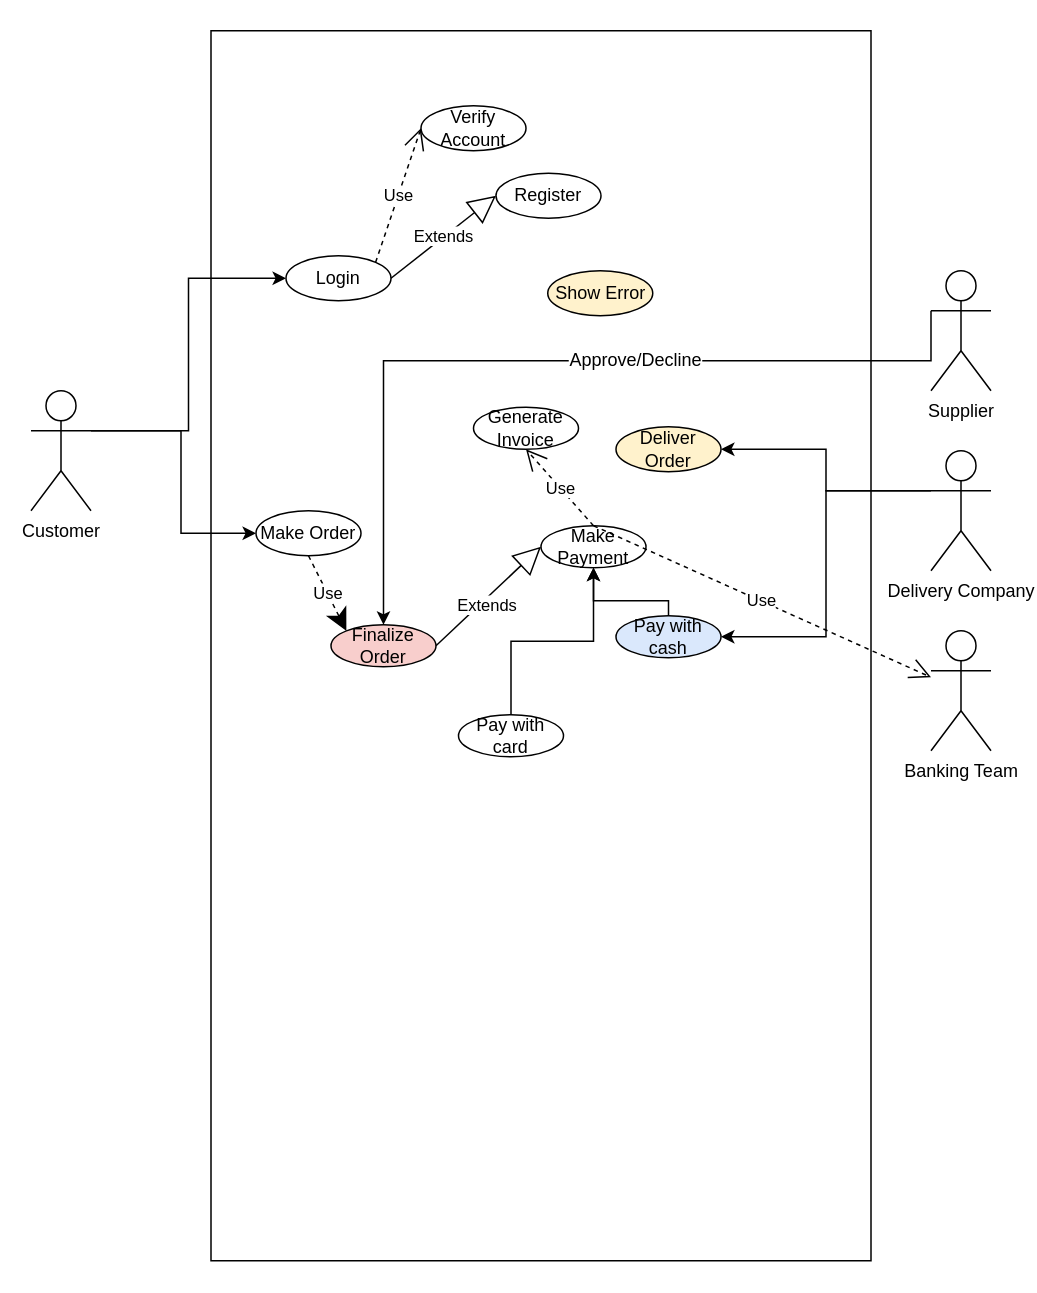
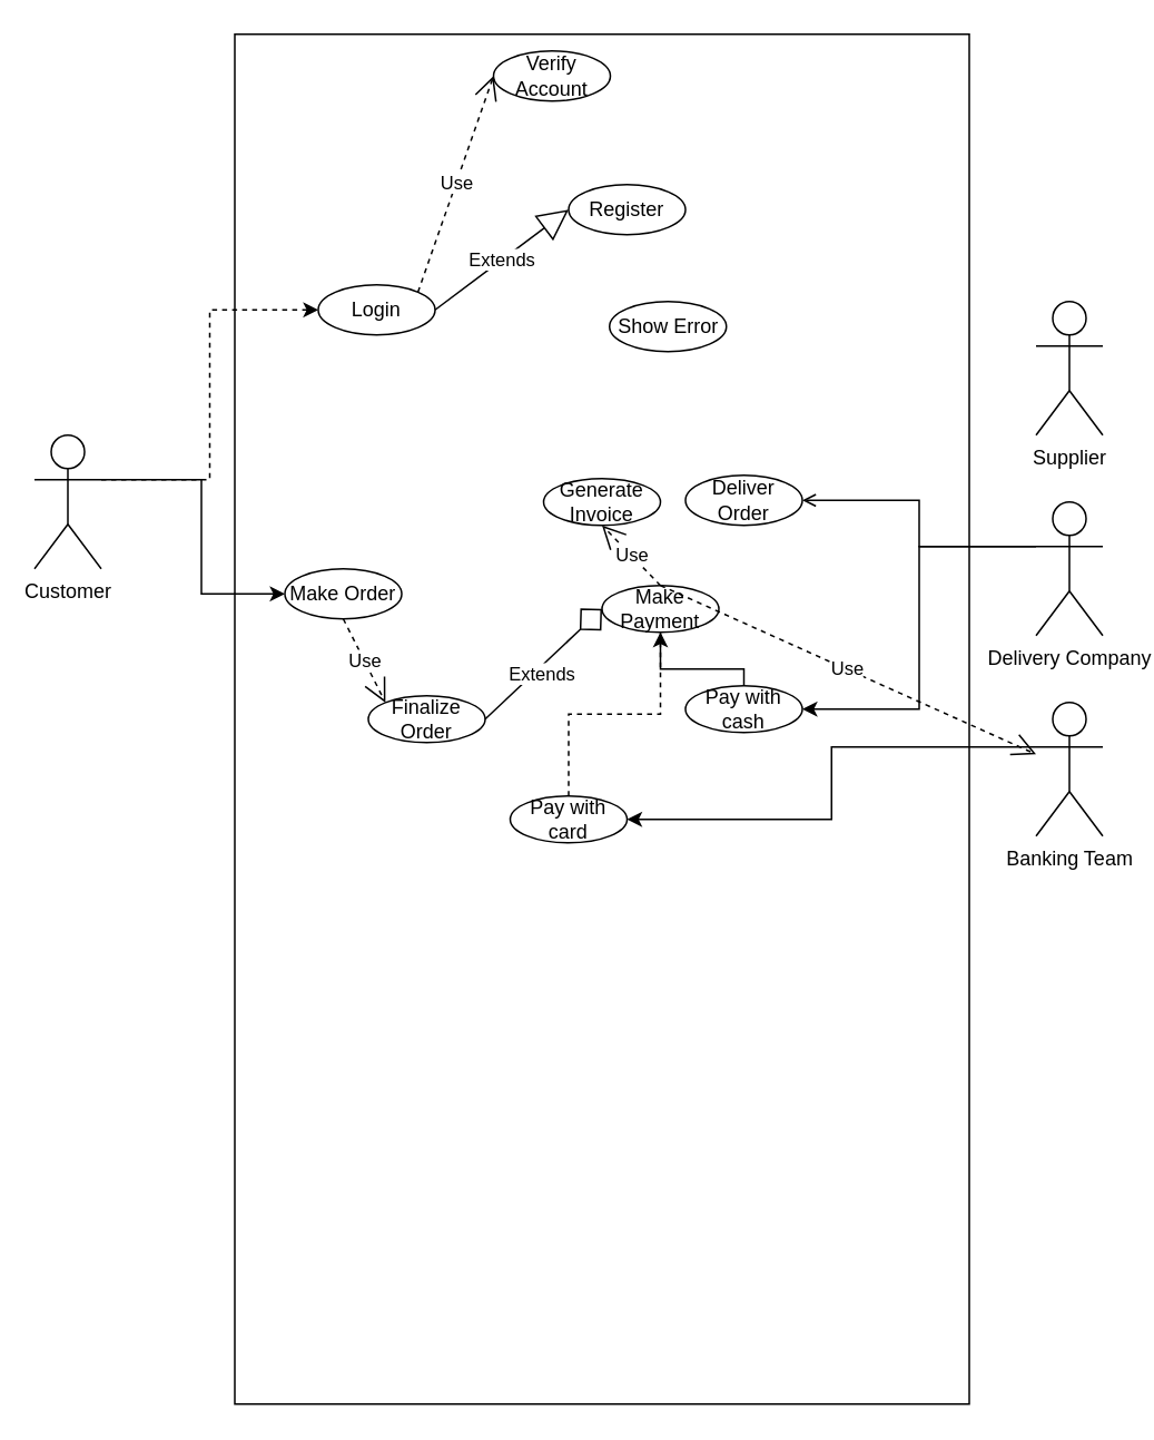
- <mxCell id="17" value="Verify Account" style="ellipse;whiteSpace=wrap;html=1;" vertex="1" parent="1"><mxGeometry x="280" y="70" width="70" height="30" as="geometry" /></mxCell>
+ <mxCell id="17" value="Verify Account" style="ellipse;whiteSpace=wrap;html=1;" vertex="1" parent="1"><mxGeometry x="295" y="30" width="70" height="30" as="geometry" /></mxCell>
- <mxCell id="18" value="Register" style="ellipse;whiteSpace=wrap;html=1;" vertex="1" parent="1"><mxGeometry x="330" y="115" width="70" height="30" as="geometry" /></mxCell>
+ <mxCell id="18" value="Register" style="ellipse;whiteSpace=wrap;html=1;" vertex="1" parent="1"><mxGeometry x="340" y="110" width="70" height="30" as="geometry" /></mxCell>
- <mxCell id="21" value="Show Error" style="ellipse;whiteSpace=wrap;html=1;fillColor=#fff2cc;" vertex="1" parent="1"><mxGeometry x="364.5" y="180" width="70" height="30" as="geometry" /></mxCell>
+ <mxCell id="21" value="Show Error" style="ellipse;whiteSpace=wrap;html=1;" vertex="1" parent="1"><mxGeometry x="364.5" y="180" width="70" height="30" as="geometry" /></mxCell>
- <mxCell id="3" style="edgeStyle=orthogonalEdgeStyle;rounded=0;orthogonalLoop=1;jettySize=auto;html=1;exitX=1;exitY=0.333;exitDx=0;exitDy=0;exitPerimeter=0;entryX=0;entryY=0.5;entryDx=0;entryDy=0;" edge="1" parent="1" source="5" target="9"><mxGeometry relative="1" as="geometry" /></mxCell>
+ <mxCell id="3" style="edgeStyle=orthogonalEdgeStyle;rounded=0;orthogonalLoop=1;jettySize=auto;html=1;exitX=1;exitY=0.333;exitDx=0;exitDy=0;exitPerimeter=0;entryX=0;entryY=0.5;entryDx=0;entryDy=0;dashed=1;" edge="1" parent="1" source="5" target="9"><mxGeometry relative="1" as="geometry" /></mxCell>
- <mxCell id="6" style="edgeStyle=orthogonalEdgeStyle;rounded=0;orthogonalLoop=1;jettySize=auto;html=1;exitX=0;exitY=0.333;exitDx=0;exitDy=0;exitPerimeter=0;entryX=0.5;entryY=0;entryDx=0;entryDy=0;" edge="1" parent="1" source="8" target="11"><mxGeometry relative="1" as="geometry"><Array as="points"><mxPoint x="620" y="240" /><mxPoint x="255" y="240" /></Array></mxGeometry></mxCell>
- <mxCell id="7" value="Approve/Decline" style="text;html=1;resizable=0;points=[];align=center;verticalAlign=middle;labelBackgroundColor=#ffffff;" vertex="1" connectable="0" parent="6"><mxGeometry x="-0.197" y="-1" relative="1" as="geometry"><mxPoint as="offset" /></mxGeometry></mxCell>
- <mxCell id="28" value="Generate Invoice" style="ellipse;whiteSpace=wrap;html=1;" vertex="1" parent="1"><mxGeometry x="315" y="271" width="70" height="28" as="geometry" /></mxCell>
+ <mxCell id="28" value="Generate Invoice" style="ellipse;whiteSpace=wrap;html=1;" vertex="1" parent="1"><mxGeometry x="325" y="286" width="70" height="28" as="geometry" /></mxCell>
- <mxCell id="31" value="Deliver Order" style="ellipse;whiteSpace=wrap;html=1;fillColor=#fff2cc;" vertex="1" parent="1"><mxGeometry x="410" y="284" width="70" height="30" as="geometry" /></mxCell>
+ <mxCell id="31" value="Deliver Order" style="ellipse;whiteSpace=wrap;html=1;" vertex="1" parent="1"><mxGeometry x="410" y="284" width="70" height="30" as="geometry" /></mxCell>
- <mxCell id="13" style="edgeStyle=orthogonalEdgeStyle;rounded=0;orthogonalLoop=1;jettySize=auto;html=1;exitX=0;exitY=0.333;exitDx=0;exitDy=0;exitPerimeter=0;entryX=1;entryY=0.5;entryDx=0;entryDy=0;" edge="1" parent="1" source="14" target="31"><mxGeometry relative="1" as="geometry" /></mxCell>
+ <mxCell id="13" style="edgeStyle=orthogonalEdgeStyle;rounded=0;orthogonalLoop=1;jettySize=auto;html=1;exitX=0;exitY=0.333;exitDx=0;exitDy=0;exitPerimeter=0;entryX=1;entryY=0.5;entryDx=0;entryDy=0;endArrow=open;" edge="1" parent="1" source="14" target="31"><mxGeometry relative="1" as="geometry" /></mxCell>
- <mxCell id="23" value="Extends" style="endArrow=block;endSize=16;endFill=0;html=1;exitX=1;exitY=0.5;exitDx=0;exitDy=0;entryX=0;entryY=0.5;entryDx=0;entryDy=0;" edge="1" parent="1" source="11" target="22"><mxGeometry x="-0.103" y="-4" width="160" relative="1" as="geometry"><mxPoint x="230" y="450" as="sourcePoint" /><mxPoint x="390" y="450" as="targetPoint" /><mxPoint as="offset" /></mxGeometry></mxCell>
+ <mxCell id="23" value="Extends" style="endArrow=diamond;endSize=16;endFill=0;html=1;exitX=1;exitY=0.5;exitDx=0;exitDy=0;entryX=0;entryY=0.5;entryDx=0;entryDy=0;" edge="1" parent="1" source="11" target="22"><mxGeometry x="-0.103" y="-4" width="160" relative="1" as="geometry"><mxPoint x="230" y="450" as="sourcePoint" /><mxPoint x="390" y="450" as="targetPoint" /><mxPoint as="offset" /></mxGeometry></mxCell>
- <mxCell id="26" style="edgeStyle=orthogonalEdgeStyle;rounded=0;orthogonalLoop=1;jettySize=auto;html=1;exitX=0.5;exitY=0;exitDx=0;exitDy=0;entryX=0.5;entryY=1;entryDx=0;entryDy=0;" edge="1" parent="1" source="27" target="22"><mxGeometry relative="1" as="geometry"><Array as="points"><mxPoint x="445" y="400" /><mxPoint x="395" y="400" /></Array></mxGeometry></mxCell>
+ <mxCell id="26" style="edgeStyle=orthogonalEdgeStyle;rounded=0;orthogonalLoop=1;jettySize=auto;html=1;exitX=0.5;exitY=0;exitDx=0;exitDy=0;entryX=0.5;entryY=1;entryDx=0;entryDy=0;endArrow=none;" edge="1" parent="1" source="27" target="22"><mxGeometry relative="1" as="geometry"><Array as="points"><mxPoint x="445" y="400" /><mxPoint x="395" y="400" /></Array></mxGeometry></mxCell>
- <mxCell id="29" value="Use" style="endArrow=classic;endSize=12;dashed=1;html=1;exitX=0.5;exitY=1;exitDx=0;exitDy=0;entryX=0;entryY=0;entryDx=0;entryDy=0;" edge="1" parent="1" source="10" target="11"><mxGeometry width="160" relative="1" as="geometry"><mxPoint x="190" y="410" as="sourcePoint" /><mxPoint x="350" y="410" as="targetPoint" /></mxGeometry></mxCell>
+ <mxCell id="29" value="Use" style="endArrow=open;endSize=12;dashed=1;html=1;exitX=0.5;exitY=1;exitDx=0;exitDy=0;entryX=0;entryY=0;entryDx=0;entryDy=0;" edge="1" parent="1" source="10" target="11"><mxGeometry width="160" relative="1" as="geometry"><mxPoint x="190" y="410" as="sourcePoint" /><mxPoint x="350" y="410" as="targetPoint" /></mxGeometry></mxCell>
- <mxCell id="27" value="Pay with cash" style="ellipse;whiteSpace=wrap;html=1;fillColor=#dae8fc;" vertex="1" parent="1"><mxGeometry x="410" y="410" width="70" height="28" as="geometry" /></mxCell>
+ <mxCell id="27" value="Pay with cash" style="ellipse;whiteSpace=wrap;html=1;" vertex="1" parent="1"><mxGeometry x="410" y="410" width="70" height="28" as="geometry" /></mxCell>
- <mxCell id="24" style="edgeStyle=orthogonalEdgeStyle;rounded=0;orthogonalLoop=1;jettySize=auto;html=1;entryX=0.5;entryY=1;entryDx=0;entryDy=0;" edge="1" parent="1" source="25" target="22"><mxGeometry relative="1" as="geometry" /></mxCell>
+ <mxCell id="24" style="edgeStyle=orthogonalEdgeStyle;rounded=0;orthogonalLoop=1;jettySize=auto;html=1;entryX=0.5;entryY=1;entryDx=0;entryDy=0;dashed=1;" edge="1" parent="1" source="25" target="22"><mxGeometry relative="1" as="geometry" /></mxCell>
- <mxCell id="11" value="Finalize Order" style="ellipse;whiteSpace=wrap;html=1;fillColor=#f8cecc;" vertex="1" parent="1"><mxGeometry x="220" y="416" width="70" height="28" as="geometry" /></mxCell>
+ <mxCell id="11" value="Finalize Order" style="ellipse;whiteSpace=wrap;html=1;" vertex="1" parent="1"><mxGeometry x="220" y="416" width="70" height="28" as="geometry" /></mxCell>
+ <mxCell id="15" style="edgeStyle=orthogonalEdgeStyle;rounded=0;orthogonalLoop=1;jettySize=auto;html=1;exitX=0;exitY=0.333;exitDx=0;exitDy=0;exitPerimeter=0;entryX=1;entryY=0.5;entryDx=0;entryDy=0;" edge="1" parent="1" source="16" target="25"><mxGeometry relative="1" as="geometry" /></mxCell>
